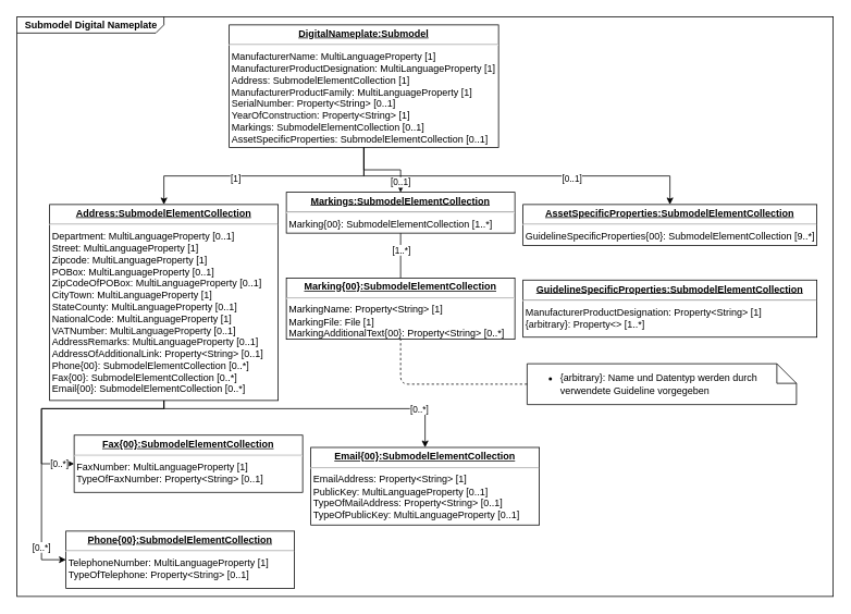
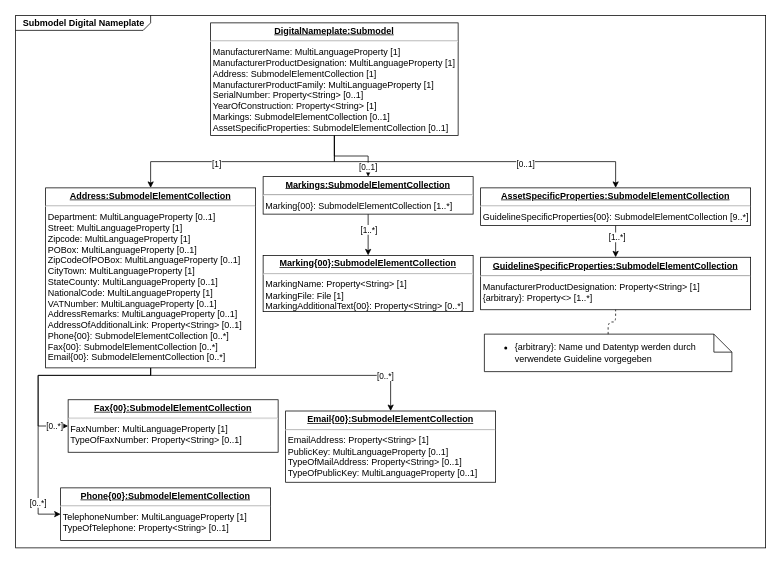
+ <mxCell id="20" value="" style="edgeStyle=orthogonalEdgeStyle;rounded=0;orthogonalLoop=1;jettySize=auto;html=1;" edge="1" parent="1" source="22" target="23"><mxGeometry relative="1" as="geometry" /></mxCell>
+ <mxCell id="21" value="[1..*]" style="edgeLabel;html=1;align=center;verticalAlign=middle;resizable=0;points=[];" vertex="1" connectable="0" parent="20"><mxGeometry x="-0.3" y="1" relative="1" as="geometry"><mxPoint as="offset" /></mxGeometry></mxCell>
- <mxCell id="16" style="edgeStyle=orthogonalEdgeStyle;rounded=0;orthogonalLoop=1;jettySize=auto;html=1;exitX=0.5;exitY=1;exitDx=0;exitDy=0;endArrow=none;" edge="1" parent="1" source="18" target="19"><mxGeometry relative="1" as="geometry" /></mxCell>
+ <mxCell id="16" style="edgeStyle=orthogonalEdgeStyle;rounded=0;orthogonalLoop=1;jettySize=auto;html=1;exitX=0.5;exitY=1;exitDx=0;exitDy=0;" edge="1" parent="1" source="18" target="19"><mxGeometry relative="1" as="geometry" /></mxCell>
- <mxCell id="25" value="" style="endArrow=none;dashed=1;html=1;edgeStyle=orthogonalEdgeStyle;" edge="1" parent="1" source="24" target="19"><mxGeometry width="50" height="50" relative="1" as="geometry"><mxPoint x="600" y="350" as="sourcePoint" /><mxPoint x="665" y="320" as="targetPoint" /></mxGeometry></mxCell>
+ <mxCell id="25" value="" style="endArrow=none;dashed=1;html=1;edgeStyle=orthogonalEdgeStyle;" edge="1" parent="1" source="24" target="23"><mxGeometry width="50" height="50" relative="1" as="geometry"><mxPoint x="600" y="350" as="sourcePoint" /><mxPoint x="665" y="320" as="targetPoint" /></mxGeometry></mxCell>
